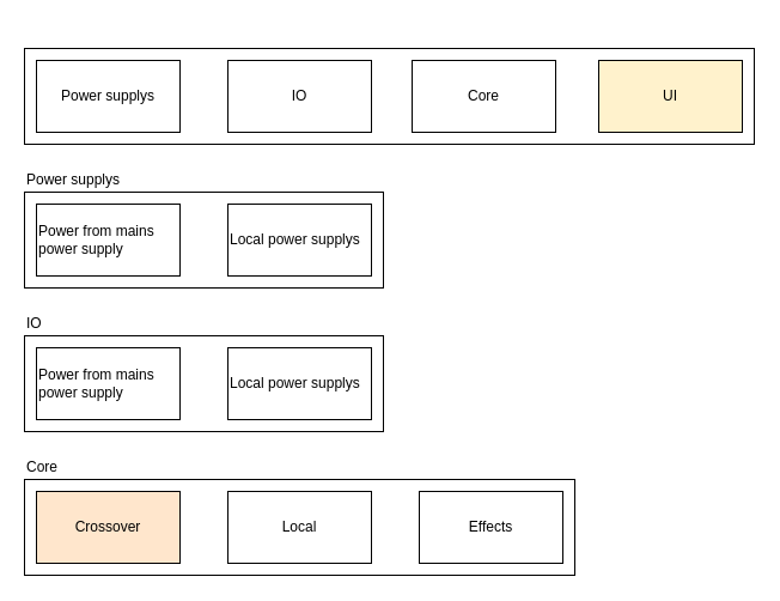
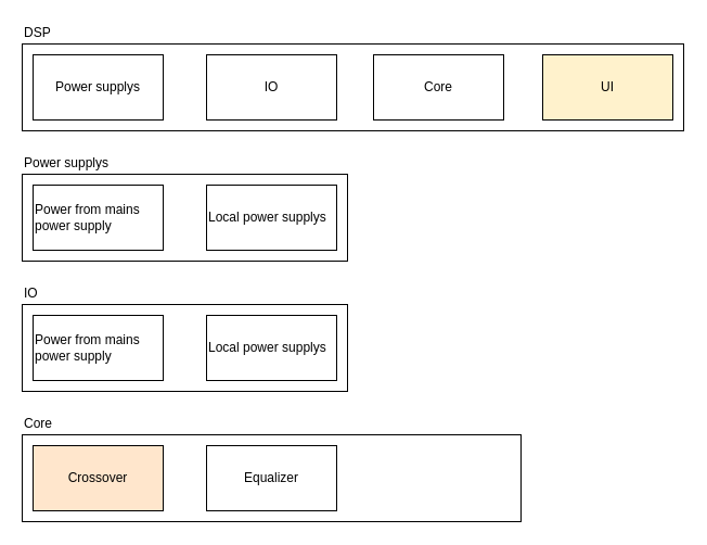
+ <mxCell id="4" value="DSP" style="text;html=1;strokeColor=none;fillColor=none;align=left;verticalAlign=middle;whiteSpace=wrap;rounded=0;" parent="1" vertex="1"><mxGeometry x="20" y="20" width="460" height="20" as="geometry" /></mxCell>
- <mxCell id="12" value="Local" style="rounded=0;whiteSpace=wrap;html=1;" parent="1" vertex="1"><mxGeometry x="190" y="410" width="120" height="60" as="geometry" /></mxCell>
+ <mxCell id="12" value="Equalizer" style="rounded=0;whiteSpace=wrap;html=1;" parent="1" vertex="1"><mxGeometry x="190" y="410" width="120" height="60" as="geometry" /></mxCell>
- <mxCell id="13" value="Effects" style="rounded=0;whiteSpace=wrap;html=1;" parent="1" vertex="1"><mxGeometry x="350" y="410" width="120" height="60" as="geometry" /></mxCell>
